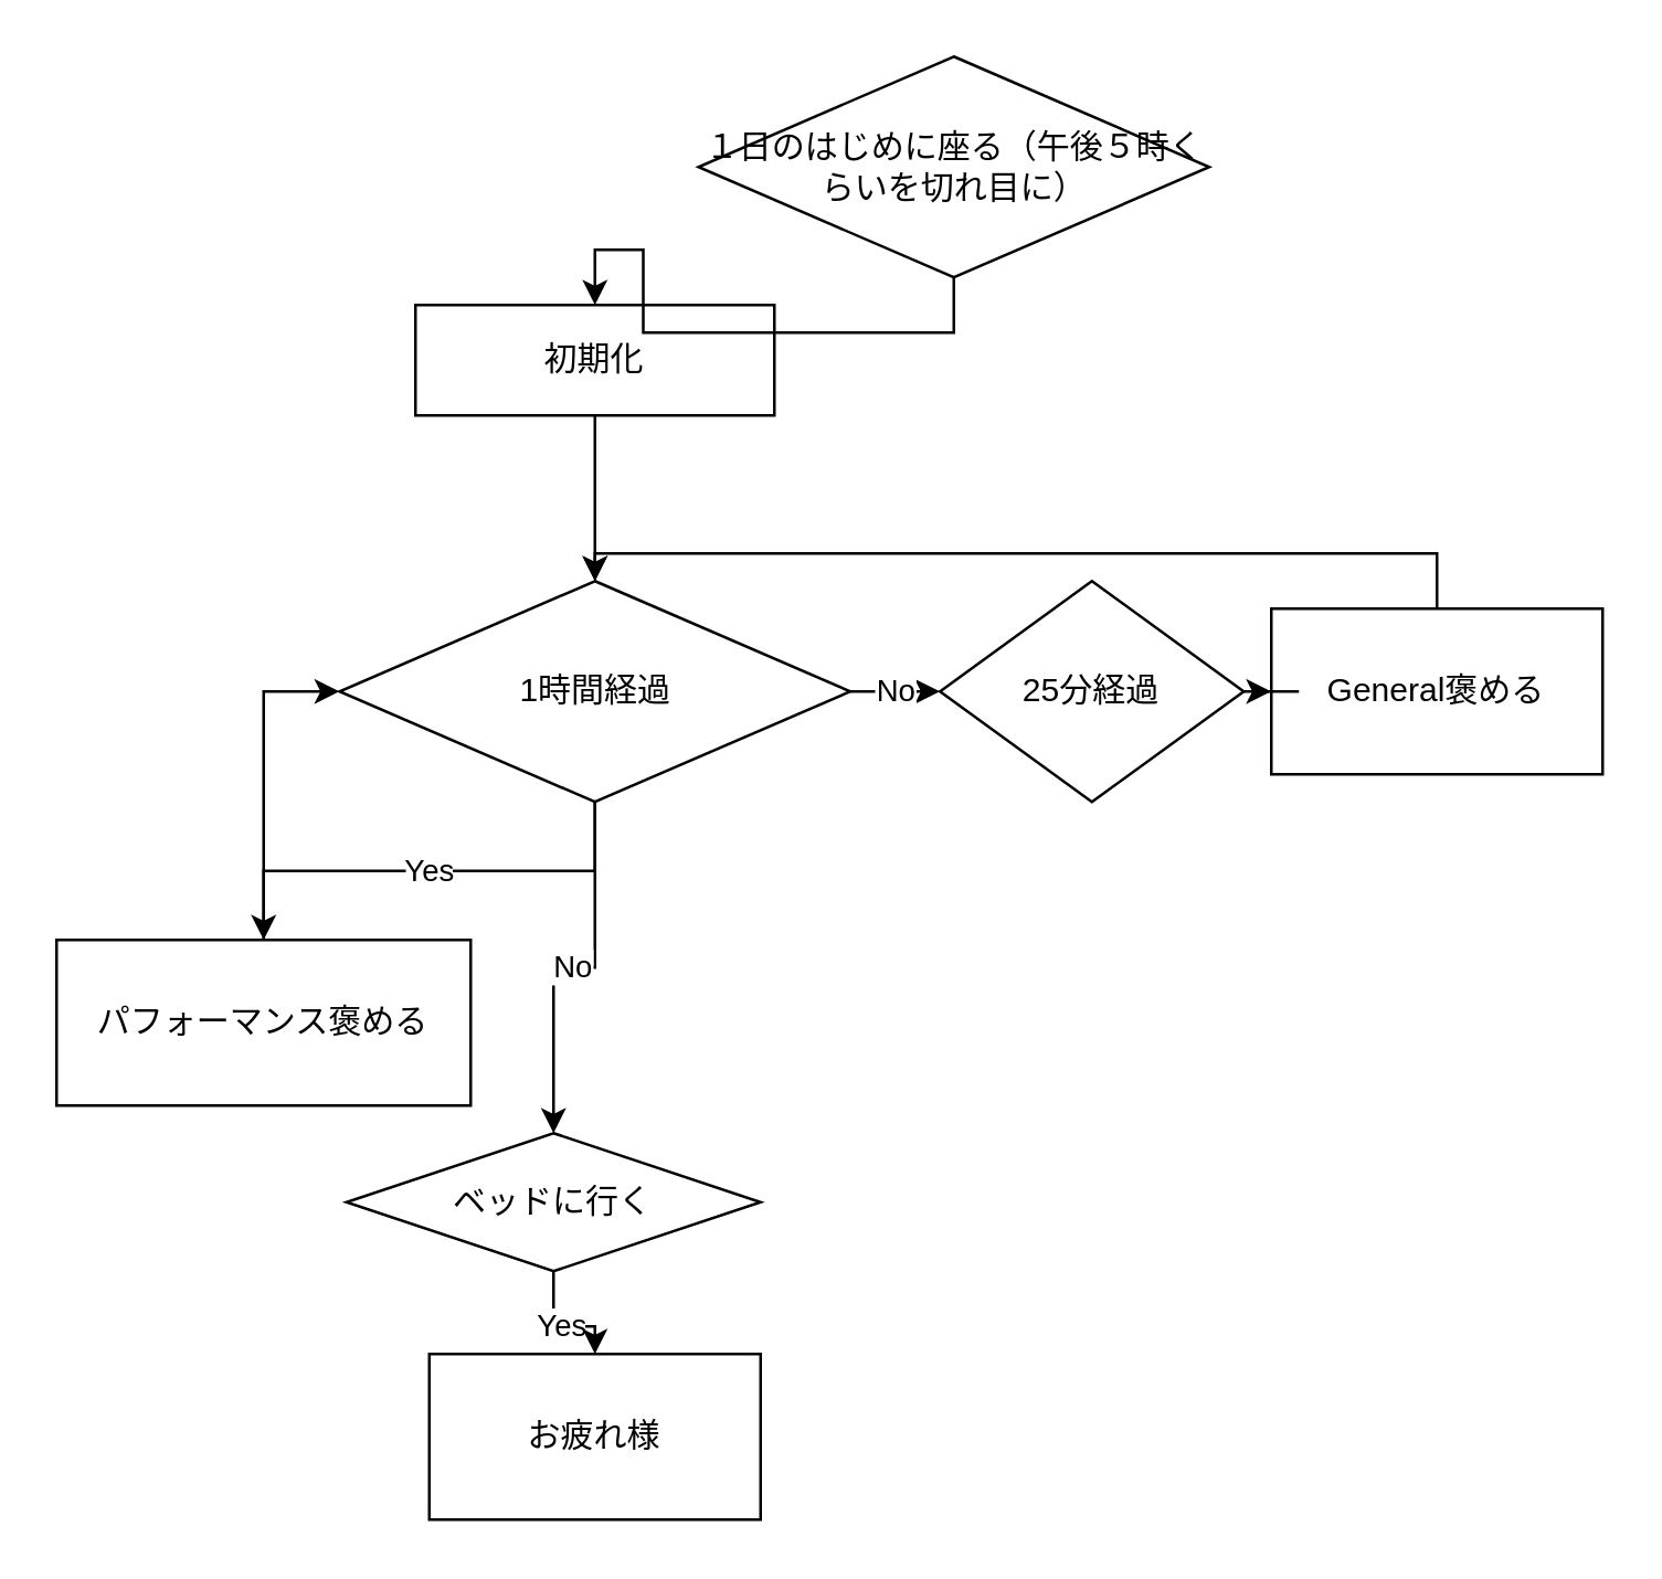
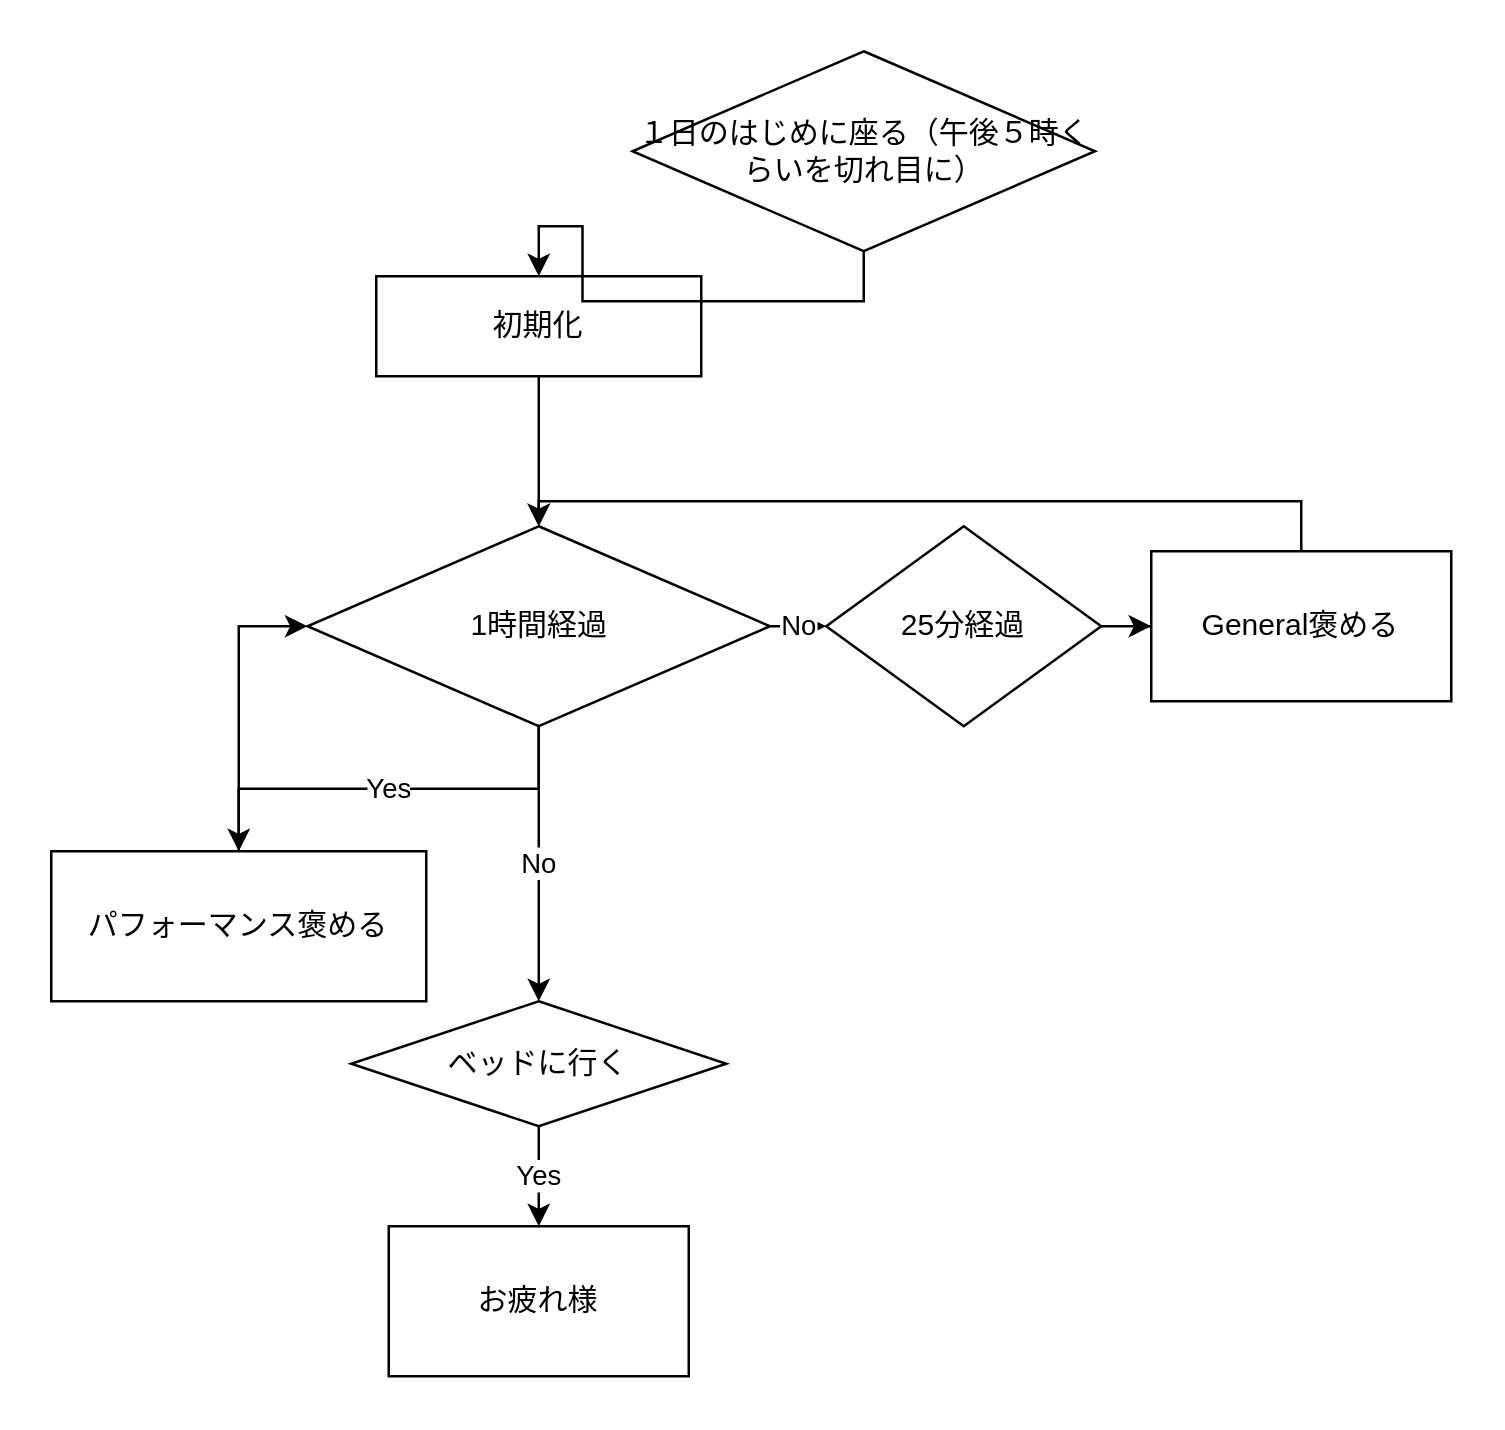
- <mxCell id="15" value="25分経過" style="rhombus;whiteSpace=wrap;html=1;" vertex="1" parent="1"><mxGeometry x="340" y="210" width="110" height="80" as="geometry" /></mxCell>
+ <mxCell id="15" value="25分経過" style="rhombus;whiteSpace=wrap;html=1;" vertex="1" parent="1"><mxGeometry x="330" y="210" width="110" height="80" as="geometry" /></mxCell>
- <mxCell id="17" value="ベッドに行く" style="rhombus;whiteSpace=wrap;html=1;" vertex="1" parent="1"><mxGeometry x="125" y="410" width="150" height="50" as="geometry" /></mxCell>
+ <mxCell id="17" value="ベッドに行く" style="rhombus;whiteSpace=wrap;html=1;" vertex="1" parent="1"><mxGeometry x="140" y="400" width="150" height="50" as="geometry" /></mxCell>
